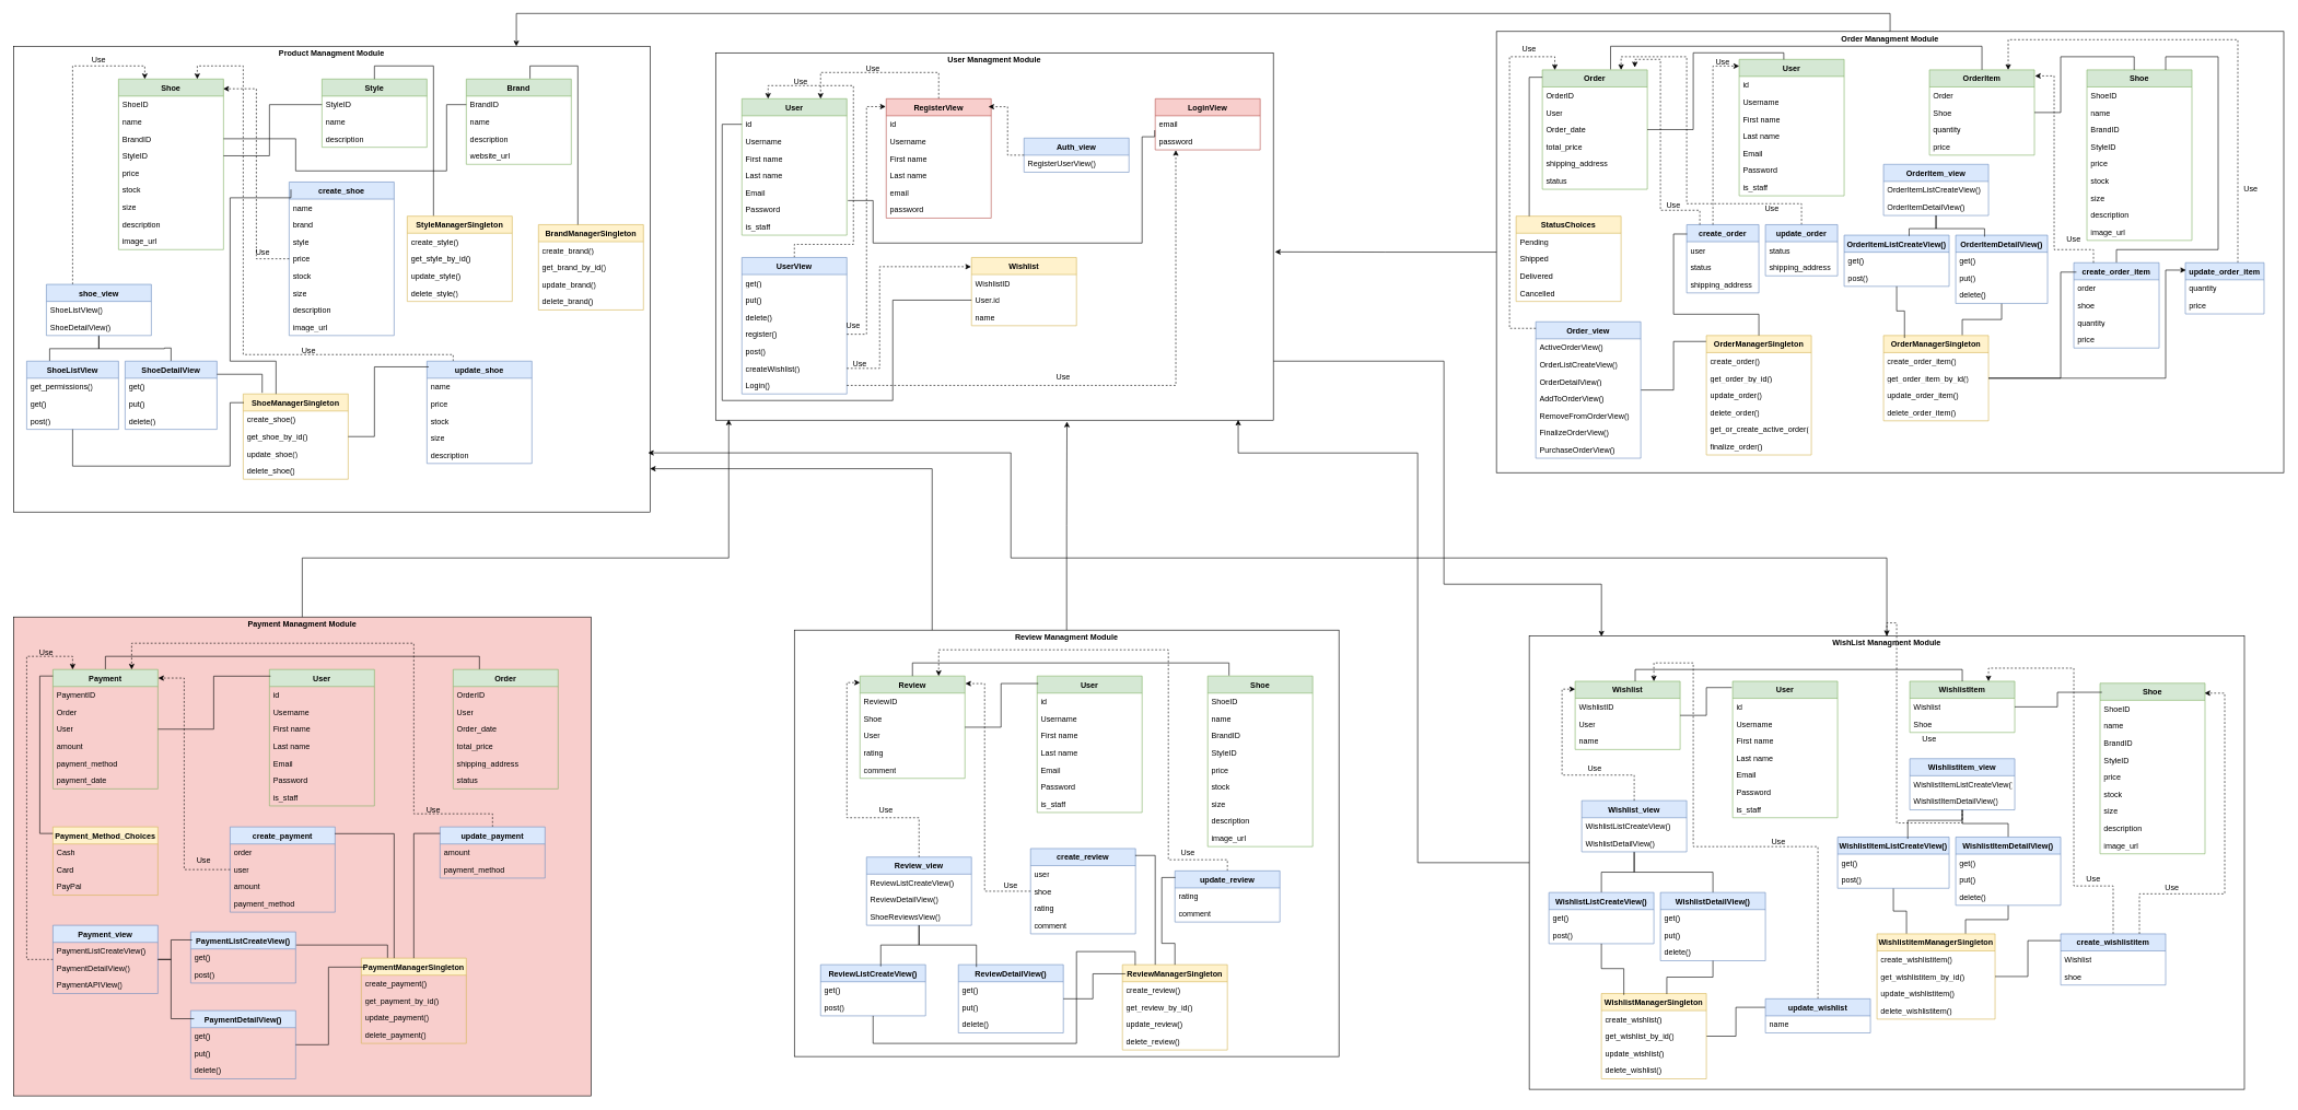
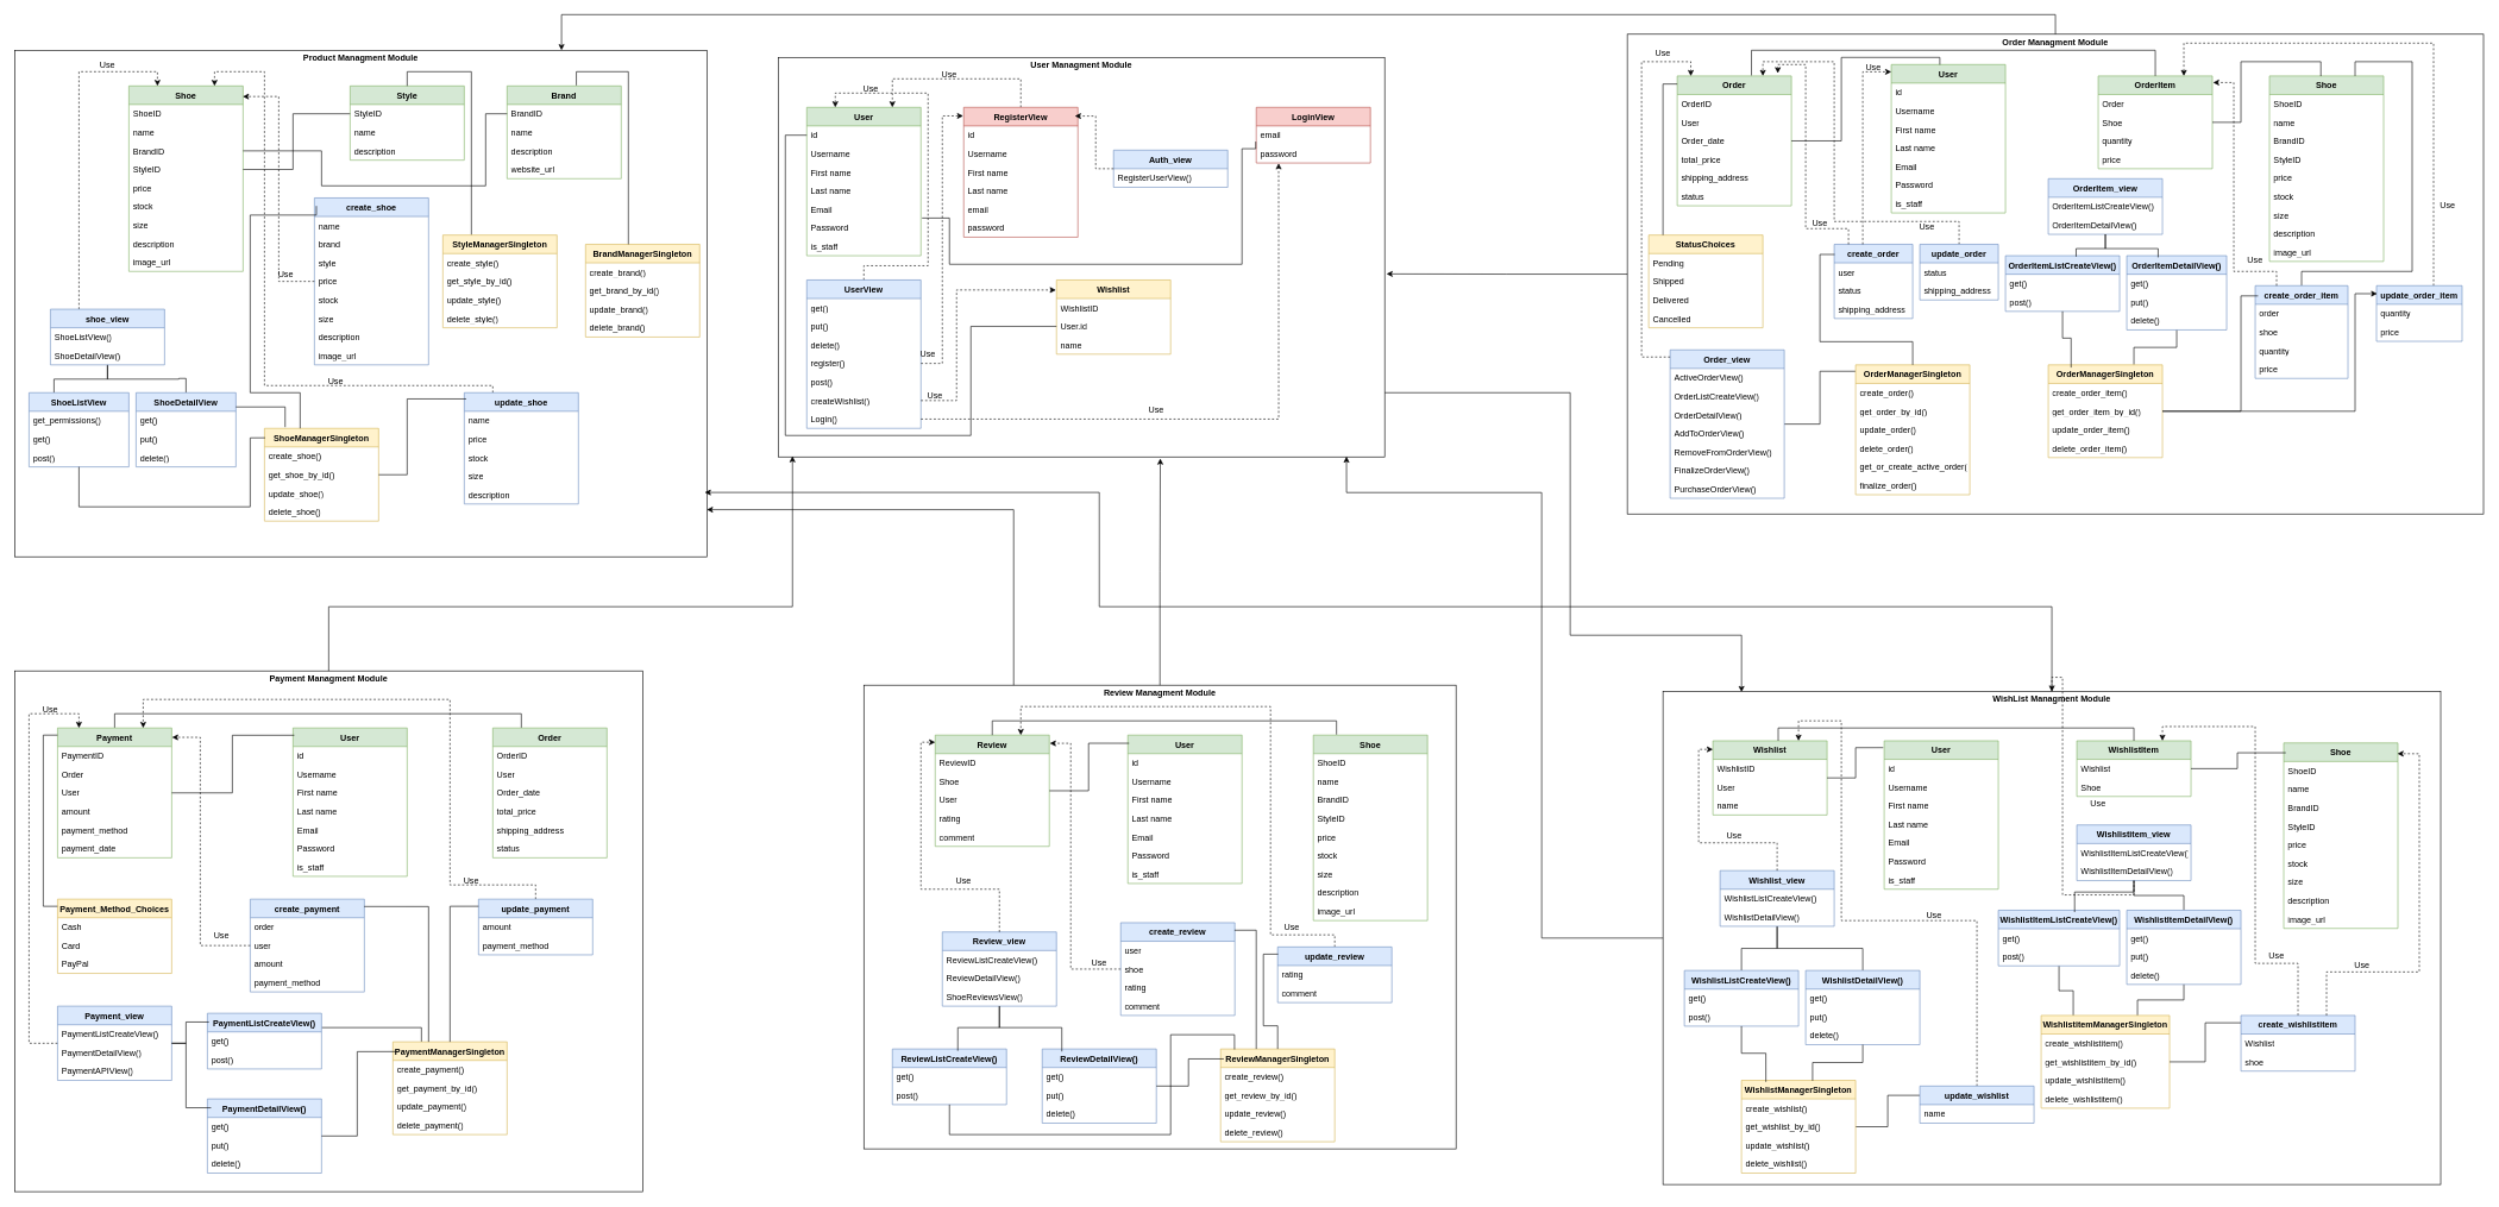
- <mxCell id="232" value="&lt;p style=&quot;margin:0px;margin-top:4px;text-align:center;&quot;&gt;&lt;b&gt;Payment Managment Module&lt;/b&gt;&lt;/p&gt;" style="verticalAlign=top;align=left;overflow=fill;html=1;whiteSpace=wrap;fillColor=#f8cecc;" parent="1" vertex="1"><mxGeometry x="20" y="940" width="880" height="730" as="geometry" /></mxCell>
+ <mxCell id="232" value="&lt;p style=&quot;margin:0px;margin-top:4px;text-align:center;&quot;&gt;&lt;b&gt;Payment Managment Module&lt;/b&gt;&lt;/p&gt;" style="verticalAlign=top;align=left;overflow=fill;html=1;whiteSpace=wrap;" parent="1" vertex="1"><mxGeometry x="20" y="940" width="880" height="730" as="geometry" /></mxCell>
